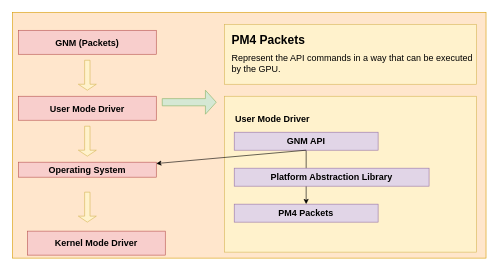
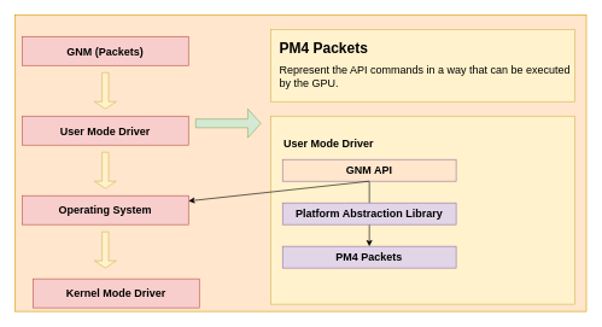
- <mxCell id="17" value="GNM API" style="rounded=0;whiteSpace=wrap;html=1;fontSize=15;fontStyle=1;fillColor=#e1d5e7;strokeColor=#9673a6;" vertex="1" parent="1"><mxGeometry x="390" y="220" width="240" height="30" as="geometry" /></mxCell>
+ <mxCell id="17" value="GNM API" style="rounded=0;whiteSpace=wrap;html=1;fontSize=15;fontStyle=1;fillColor=#ffe6cc;strokeColor=#9673a6;" vertex="1" parent="1"><mxGeometry x="390" y="220" width="240" height="30" as="geometry" /></mxCell>
- <mxCell id="7" value="Operating System" style="rounded=0;whiteSpace=wrap;html=1;fontSize=15;fontStyle=1;fillColor=#f8cecc;strokeColor=#b85450;" vertex="1" parent="1"><mxGeometry x="30" y="270" width="230" height="25" as="geometry" /></mxCell>
+ <mxCell id="7" value="Operating System" style="rounded=0;whiteSpace=wrap;html=1;fontSize=15;fontStyle=1;fillColor=#f8cecc;strokeColor=#b85450;" vertex="1" parent="1"><mxGeometry x="30" y="270" width="230" height="40" as="geometry" /></mxCell>
- <mxCell id="18" value="&lt;p data-pm-slice=&quot;1 1 []&quot; data-wt-guid=&quot;1e372940-47ef-4e5f-9685-29aee5626a91&quot; class=&quot;pb-2 min-w-[1px]&quot;&gt;Platform Abstraction Library&lt;/p&gt;" style="rounded=0;whiteSpace=wrap;html=1;fontSize=15;fontStyle=1;fillColor=#e1d5e7;strokeColor=#9673a6;" vertex="1" parent="1"><mxGeometry x="390" y="280" width="325" height="30" as="geometry" /></mxCell>
+ <mxCell id="18" value="&lt;p data-pm-slice=&quot;1 1 []&quot; data-wt-guid=&quot;1e372940-47ef-4e5f-9685-29aee5626a91&quot; class=&quot;pb-2 min-w-[1px]&quot;&gt;Platform Abstraction Library&lt;/p&gt;" style="rounded=0;whiteSpace=wrap;html=1;fontSize=15;fontStyle=1;fillColor=#e1d5e7;strokeColor=#9673a6;" vertex="1" parent="1"><mxGeometry x="390" y="280" width="240" height="30" as="geometry" /></mxCell>
